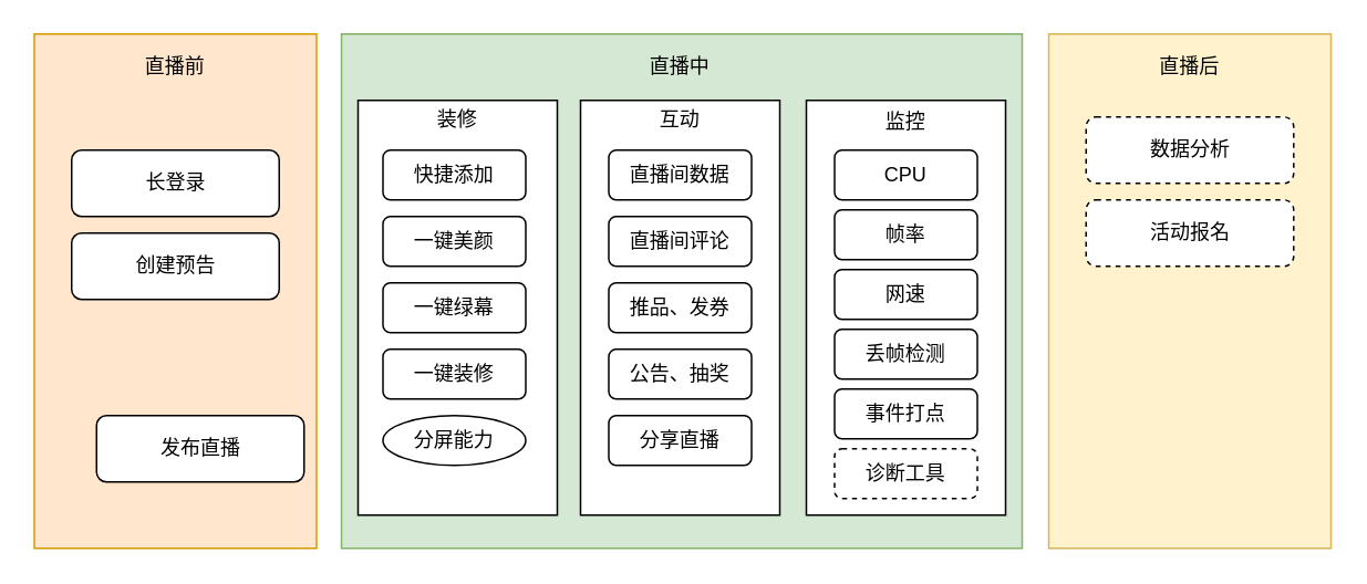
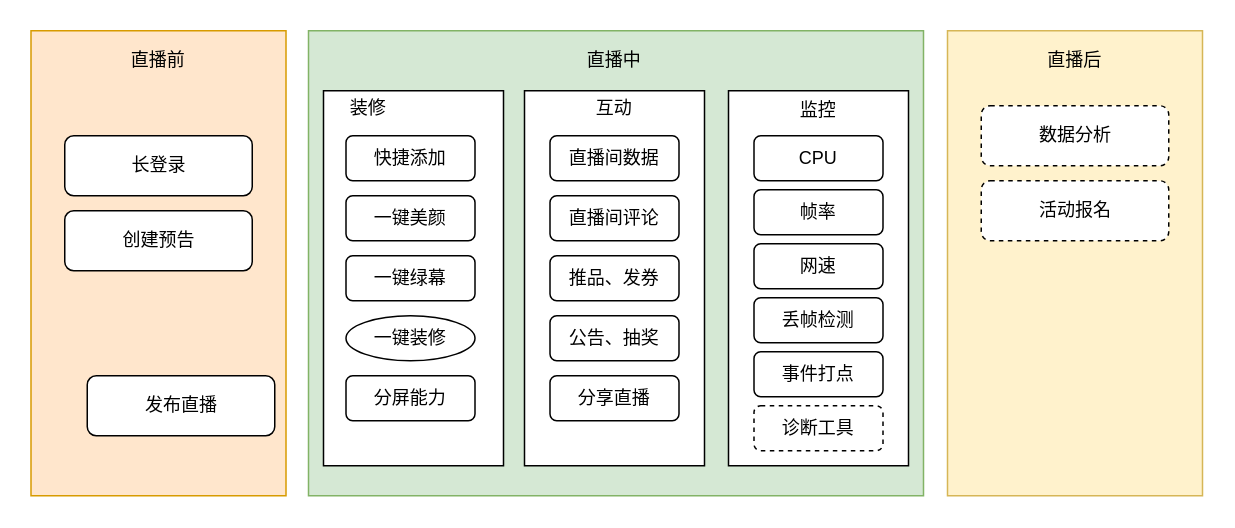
- <mxCell id="12" value="装修" style="text;html=1;strokeColor=none;fillColor=none;align=center;verticalAlign=middle;whiteSpace=wrap;rounded=0;" vertex="1" parent="1"><mxGeometry x="255" y="62" width="40" height="20" as="geometry" /></mxCell>
+ <mxCell id="12" value="装修" style="text;html=1;strokeColor=none;fillColor=none;align=center;verticalAlign=middle;whiteSpace=wrap;rounded=0;" vertex="1" parent="1"><mxGeometry x="225" y="62" width="40" height="20" as="geometry" /></mxCell>
- <mxCell id="21" value="一键装修" style="rounded=1;whiteSpace=wrap;html=1;" vertex="1" parent="1"><mxGeometry x="230" y="210" width="86" height="30" as="geometry" /></mxCell>
+ <mxCell id="21" value="一键装修" style="ellipse;whiteSpace=wrap;html=1;" vertex="1" parent="1"><mxGeometry x="230" y="210" width="86" height="30" as="geometry" /></mxCell>
- <mxCell id="20" value="分屏能力" style="ellipse;whiteSpace=wrap;html=1;" vertex="1" parent="1"><mxGeometry x="230" y="250" width="86" height="30" as="geometry" /></mxCell>
+ <mxCell id="20" value="分屏能力" style="rounded=1;whiteSpace=wrap;html=1;" vertex="1" parent="1"><mxGeometry x="230" y="250" width="86" height="30" as="geometry" /></mxCell>
